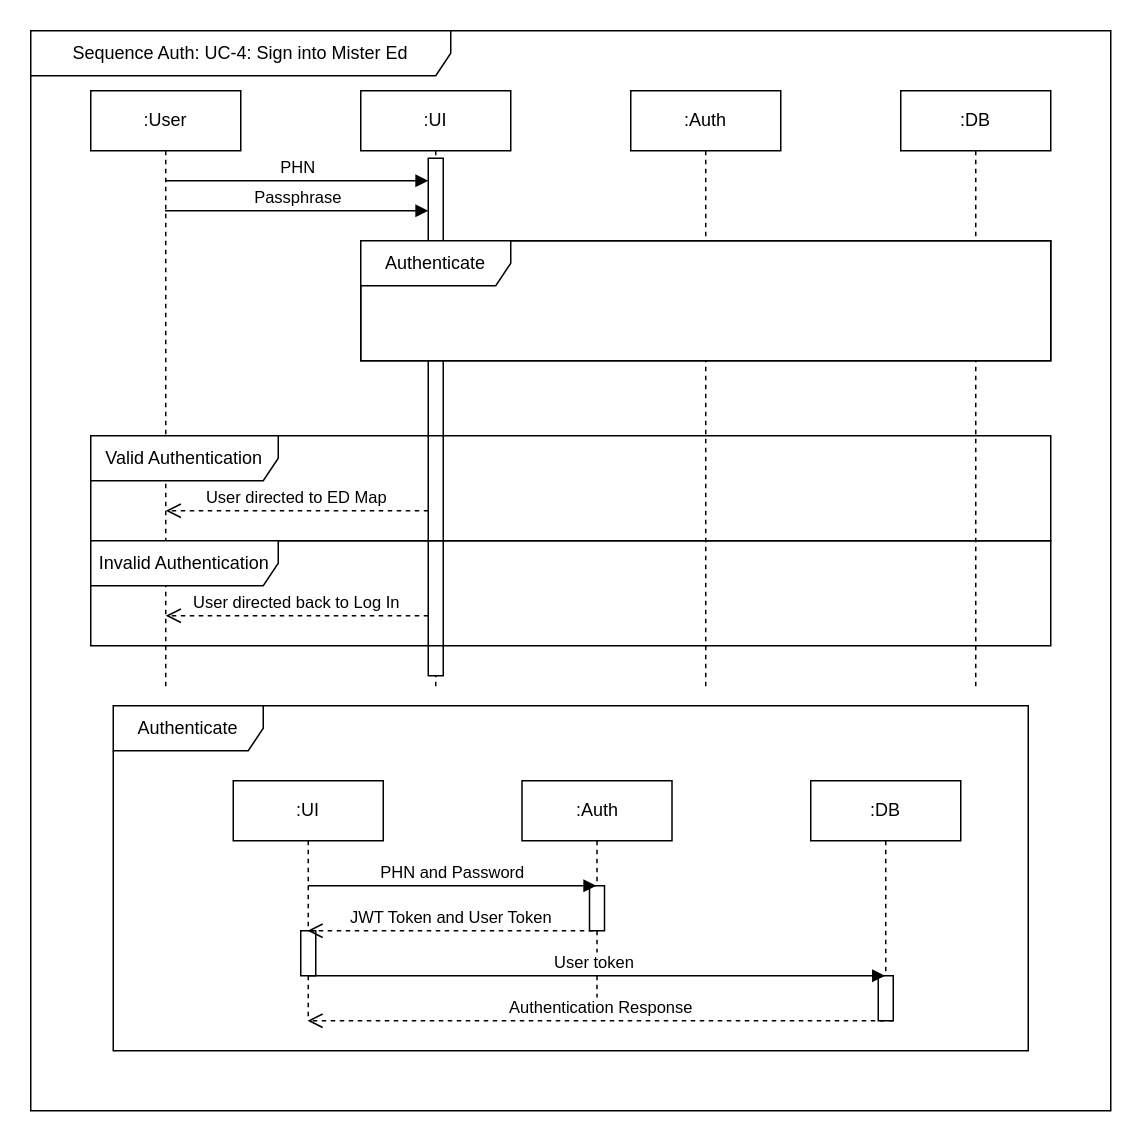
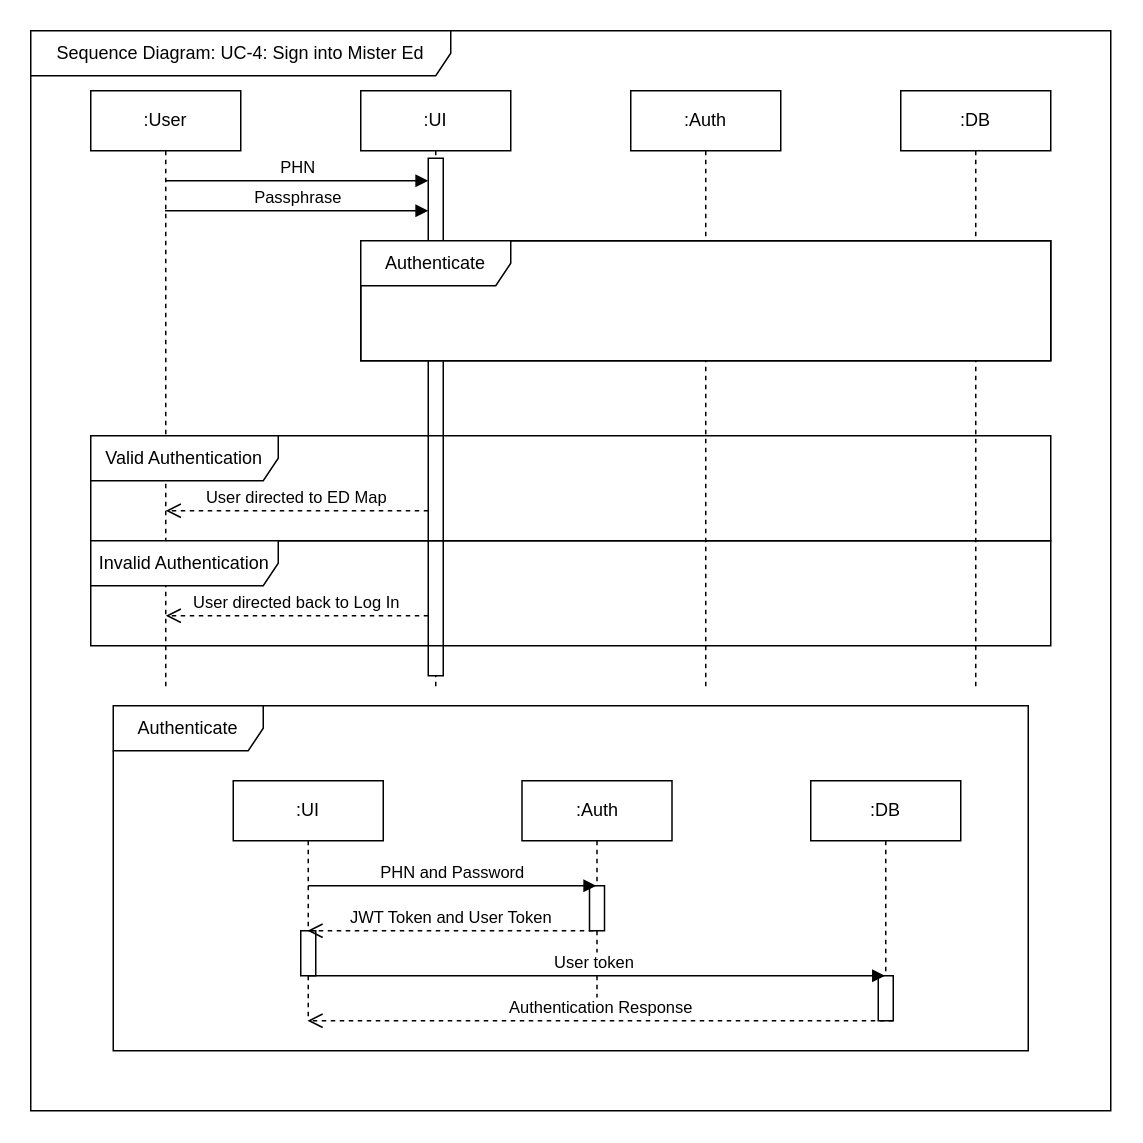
- <mxCell id="26" value="&lt;div&gt;Sequence Auth: UC-4: Sign into Mister Ed&lt;br&gt;&lt;/div&gt;" style="shape=umlFrame;whiteSpace=wrap;html=1;pointerEvents=0;width=280;height=30;" vertex="1" parent="1"><mxGeometry width="720" height="720" as="geometry" x="20" y="20" /></mxCell>
+ <mxCell id="26" value="&lt;div&gt;Sequence Diagram: UC-4: Sign into Mister Ed&lt;br&gt;&lt;/div&gt;" style="shape=umlFrame;whiteSpace=wrap;html=1;pointerEvents=0;width=280;height=30;" vertex="1" parent="1"><mxGeometry width="720" height="720" as="geometry" x="20" y="20" /></mxCell>
